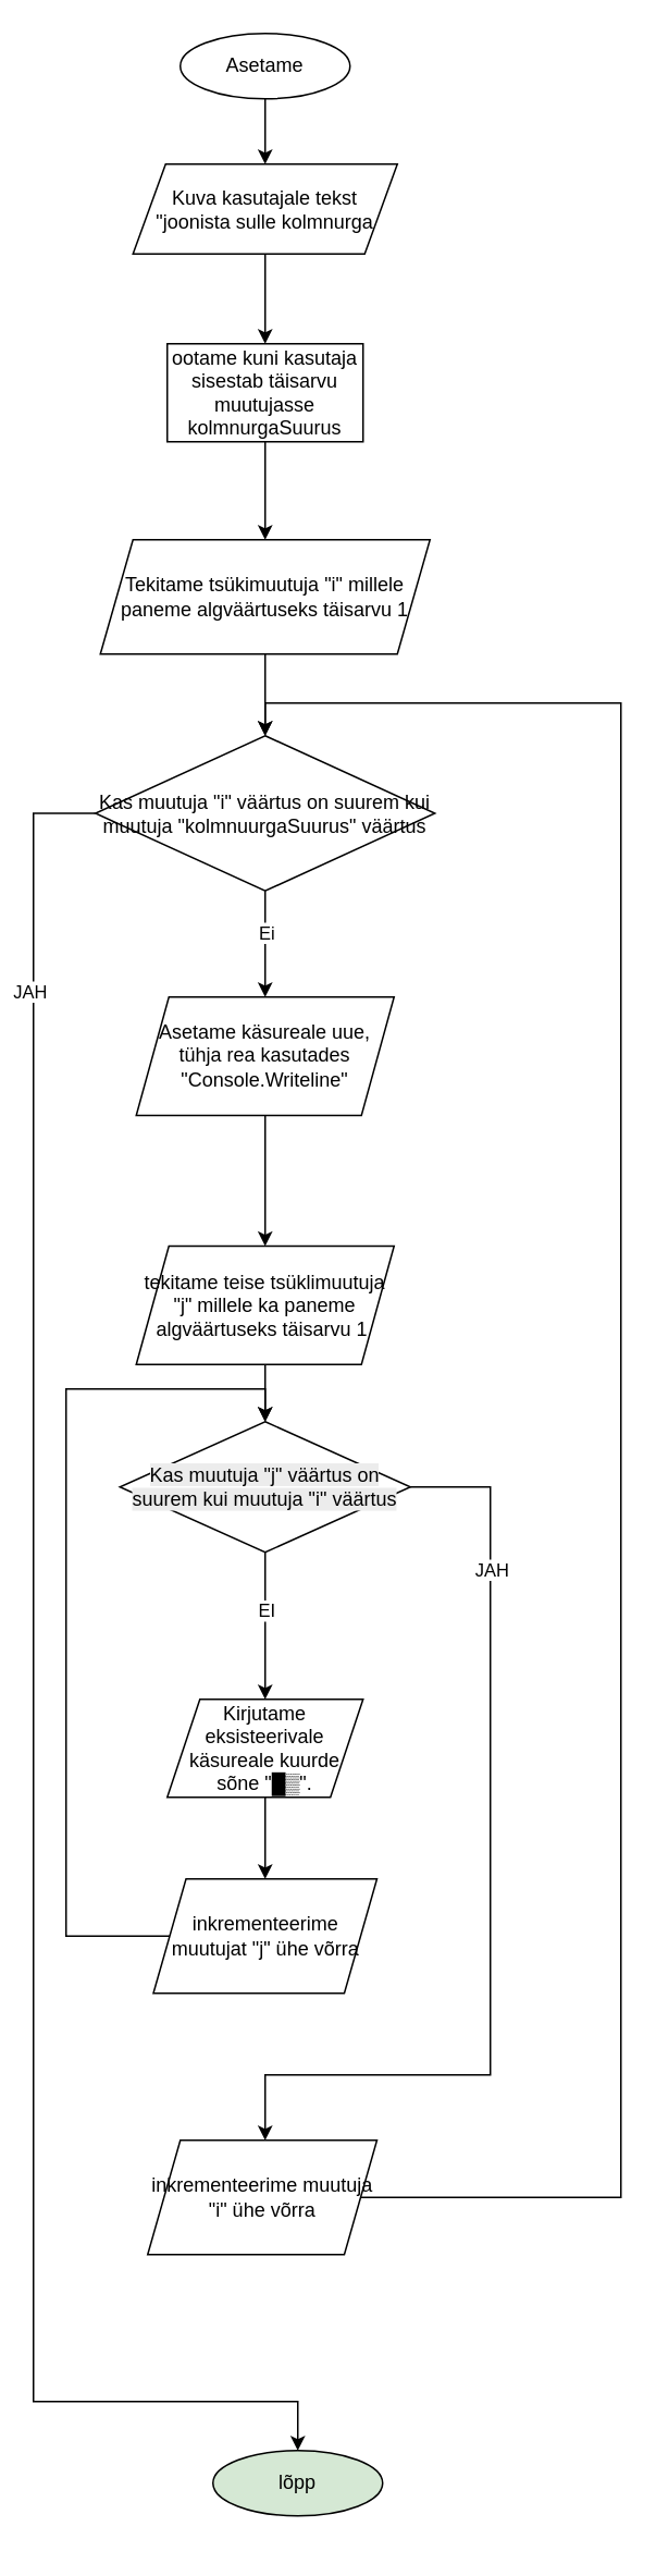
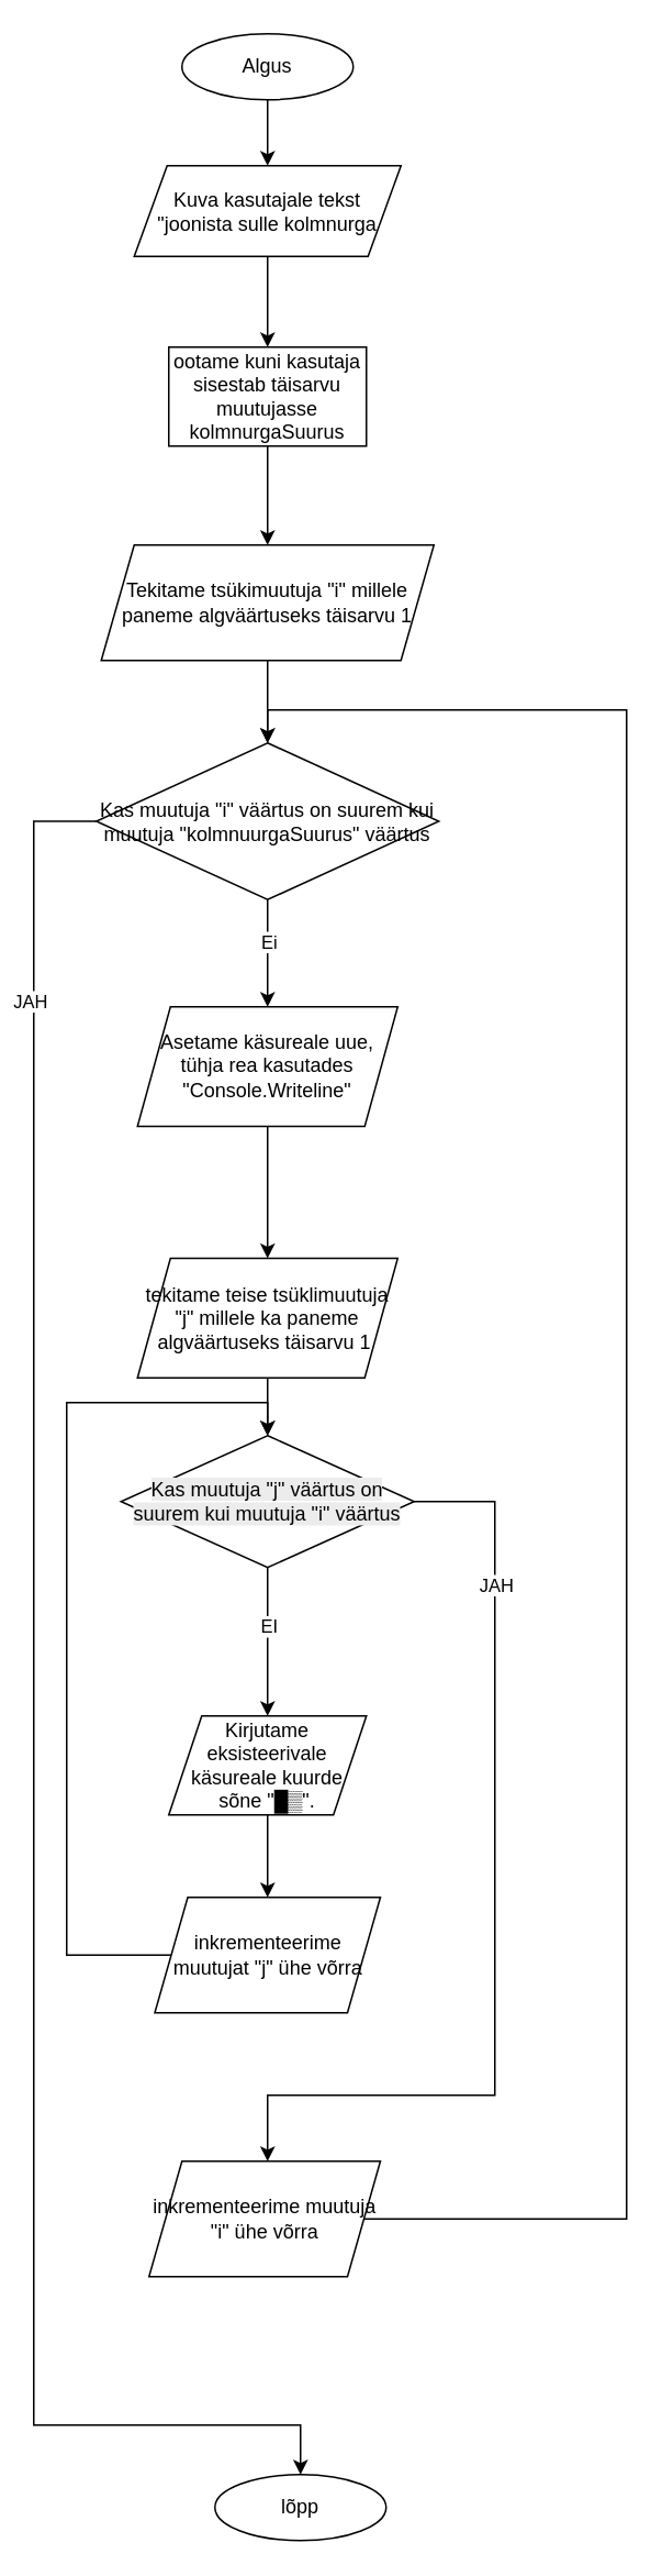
- <mxCell id="3" value="Asetame" style="ellipse;whiteSpace=wrap;html=1;" vertex="1" parent="1"><mxGeometry x="110" y="20" width="104" height="40" as="geometry" /></mxCell>
+ <mxCell id="3" value="Algus" style="ellipse;whiteSpace=wrap;html=1;" vertex="1" parent="1"><mxGeometry x="110" y="20" width="104" height="40" as="geometry" /></mxCell>
- <mxCell id="17" value="lõpp" style="ellipse;whiteSpace=wrap;html=1;fillColor=#d5e8d4;" vertex="1" parent="1"><mxGeometry x="130" y="1500" width="104" height="40" as="geometry" /></mxCell>
+ <mxCell id="17" value="lõpp" style="ellipse;whiteSpace=wrap;html=1;" vertex="1" parent="1"><mxGeometry x="130" y="1500" width="104" height="40" as="geometry" /></mxCell>
